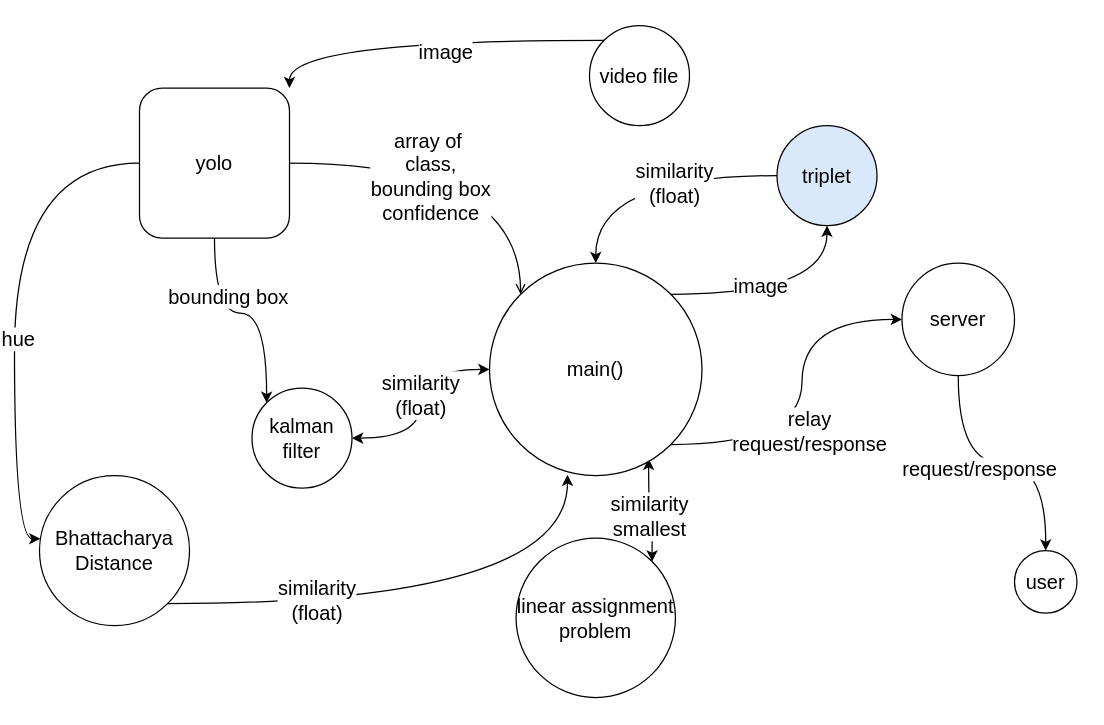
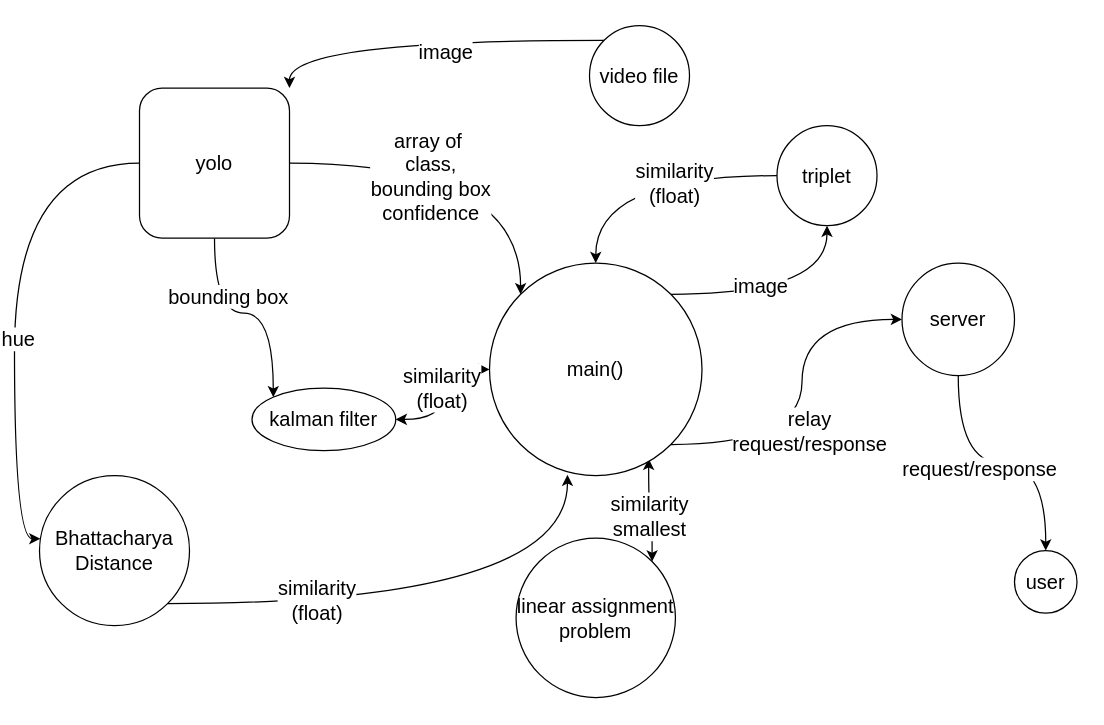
- <mxCell id="25" value="&lt;font style=&quot;font-size: 16px;&quot;&gt;triplet&lt;/font&gt;" style="ellipse;whiteSpace=wrap;html=1;aspect=fixed;spacing=2;fontSize=16;fillColor=#dae8fc;" parent="1" vertex="1"><mxGeometry x="610" y="100" width="80" height="80" as="geometry" /></mxCell>
+ <mxCell id="25" value="&lt;font style=&quot;font-size: 16px;&quot;&gt;triplet&lt;/font&gt;" style="ellipse;whiteSpace=wrap;html=1;aspect=fixed;spacing=2;fontSize=16;" parent="1" vertex="1"><mxGeometry x="610" y="100" width="80" height="80" as="geometry" /></mxCell>
- <mxCell id="2" style="edgeStyle=orthogonalEdgeStyle;rounded=0;orthogonalLoop=1;jettySize=auto;html=1;exitX=1;exitY=0.5;exitDx=0;exitDy=0;entryX=0;entryY=0;entryDx=0;entryDy=0;curved=1;spacing=2;fontSize=16;endArrow=open;" parent="1" source="8" target="30" edge="1"><mxGeometry relative="1" as="geometry" /></mxCell>
+ <mxCell id="2" style="edgeStyle=orthogonalEdgeStyle;rounded=0;orthogonalLoop=1;jettySize=auto;html=1;exitX=1;exitY=0.5;exitDx=0;exitDy=0;entryX=0;entryY=0;entryDx=0;entryDy=0;curved=1;spacing=2;fontSize=16;" parent="1" source="8" target="30" edge="1"><mxGeometry relative="1" as="geometry" /></mxCell>
- <mxCell id="19" value="&lt;font style=&quot;font-size: 16px;&quot;&gt;kalman filter&lt;/font&gt;" style="ellipse;whiteSpace=wrap;html=1;aspect=fixed;spacing=2;fontSize=16;" parent="1" vertex="1"><mxGeometry x="190" y="310" width="80" height="80" as="geometry" /></mxCell>
+ <mxCell id="19" value="&lt;font style=&quot;font-size: 16px;&quot;&gt;kalman filter&lt;/font&gt;" style="ellipse;whiteSpace=wrap;html=1;aspect=fixed;spacing=2;fontSize=16;" parent="1" vertex="1"><mxGeometry x="190" y="310" width="115" height="50" as="geometry" /></mxCell>
